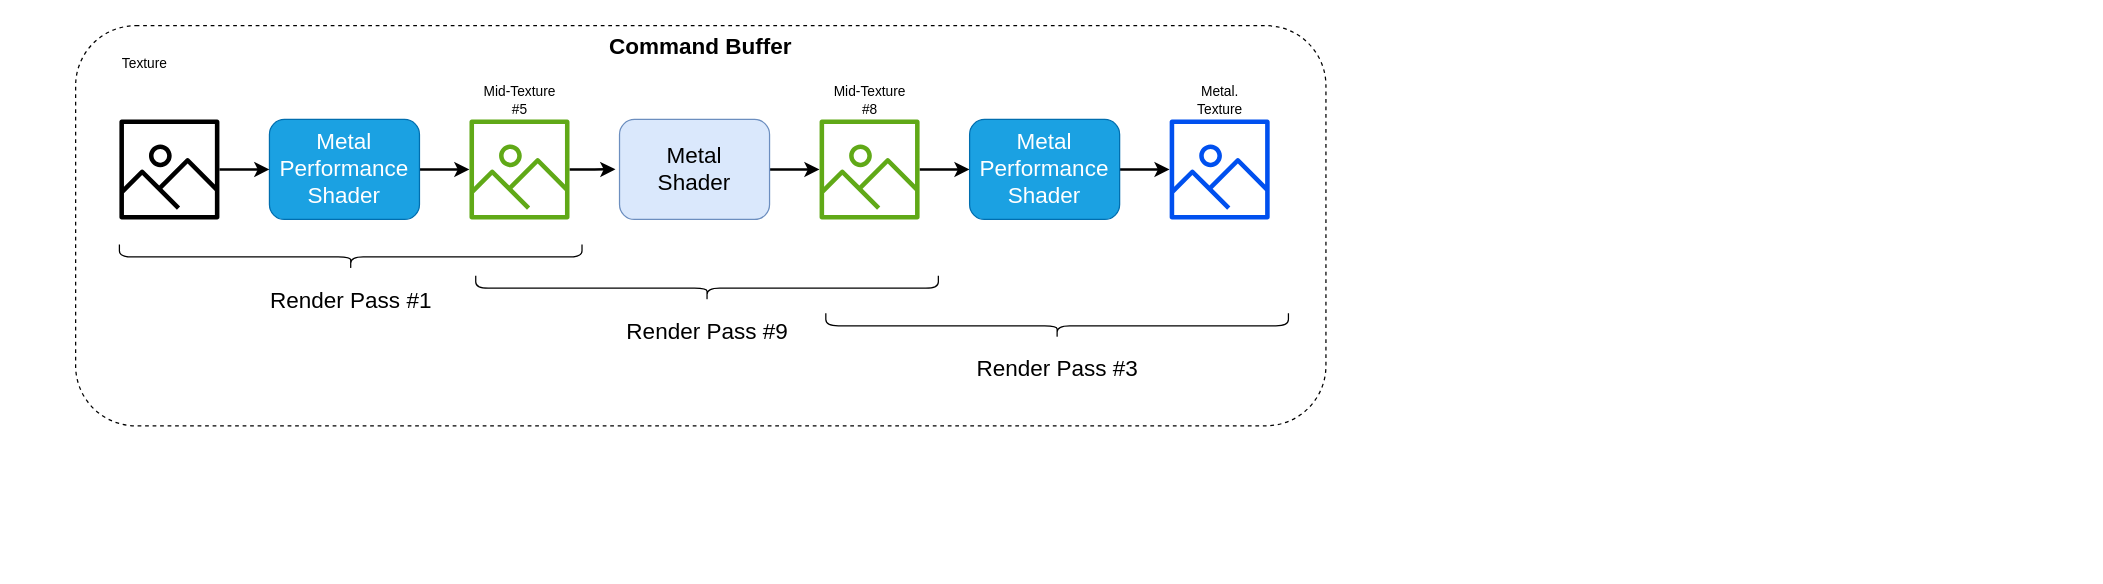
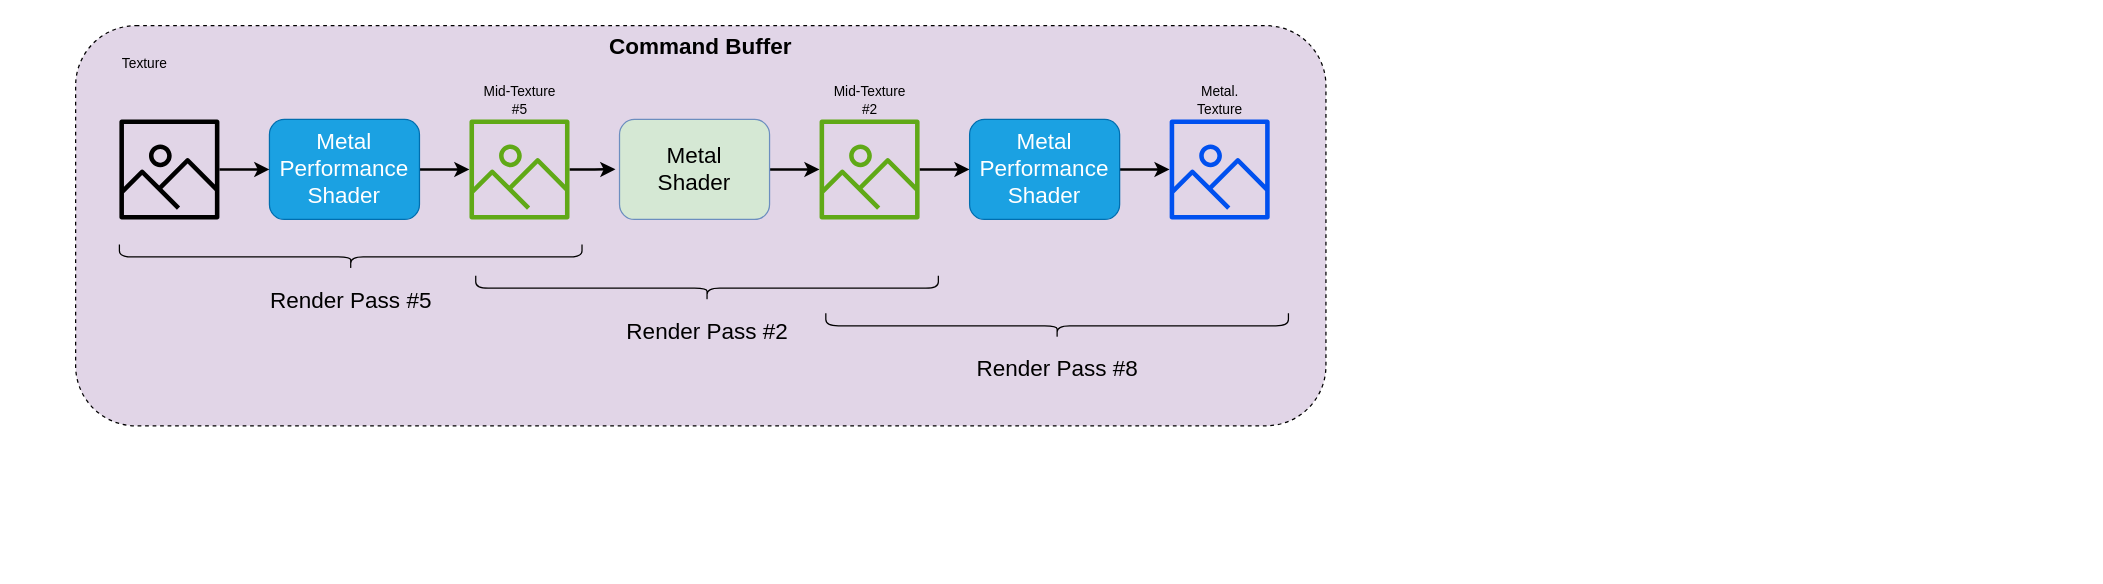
- <mxCell id="2" value="Command Buffer" style="rounded=1;whiteSpace=wrap;html=1;fontStyle=1;verticalAlign=top;fontSize=18;dashed=1;" vertex="1" parent="1"><mxGeometry x="60" width="1000" height="320" as="geometry" y="20" /></mxCell>
+ <mxCell id="2" value="Command Buffer" style="rounded=1;whiteSpace=wrap;html=1;fontStyle=1;verticalAlign=top;fontSize=18;dashed=1;fillColor=#e1d5e7;" vertex="1" parent="1"><mxGeometry x="60" width="1000" height="320" as="geometry" y="20" /></mxCell>
- <mxCell id="25" value="Mid-Texture&lt;br style=&quot;border-color: var(--border-color);&quot;&gt;#8" style="text;html=1;align=center;verticalAlign=middle;resizable=0;points=[];autosize=1;strokeColor=none;fillColor=none;fontSize=11;fontFamily=Helvetica;fontColor=default;" vertex="1" parent="1"><mxGeometry x="655" y="60" width="80" height="40" as="geometry" /></mxCell>
+ <mxCell id="25" value="Mid-Texture&lt;br style=&quot;border-color: var(--border-color);&quot;&gt;#2" style="text;html=1;align=center;verticalAlign=middle;resizable=0;points=[];autosize=1;strokeColor=none;fillColor=none;fontSize=11;fontFamily=Helvetica;fontColor=default;" vertex="1" parent="1"><mxGeometry x="655" y="60" width="80" height="40" as="geometry" /></mxCell>
- <mxCell id="21" value="Metal&lt;br&gt;Shader" style="rounded=1;whiteSpace=wrap;html=1;fontSize=18;fillColor=#dae8fc;strokeColor=#6c8ebf;" vertex="1" parent="1"><mxGeometry x="495" y="95" width="120" height="80" as="geometry" /></mxCell>
+ <mxCell id="21" value="Metal&lt;br&gt;Shader" style="rounded=1;whiteSpace=wrap;html=1;fontSize=18;fillColor=#d5e8d4;strokeColor=#6c8ebf;" vertex="1" parent="1"><mxGeometry x="495" y="95" width="120" height="80" as="geometry" /></mxCell>
- <mxCell id="5" value="Render Pass #1" style="text;html=1;align=center;verticalAlign=middle;resizable=0;points=[];autosize=1;strokeColor=none;fillColor=none;fontSize=18;" vertex="1" parent="3"><mxGeometry x="110" y="25" width="150" height="40" as="geometry" /></mxCell>
+ <mxCell id="5" value="Render Pass #5" style="text;html=1;align=center;verticalAlign=middle;resizable=0;points=[];autosize=1;strokeColor=none;fillColor=none;fontSize=18;" vertex="1" parent="3"><mxGeometry x="110" y="25" width="150" height="40" as="geometry" /></mxCell>
- <mxCell id="8" value="Render Pass #9" style="text;html=1;align=center;verticalAlign=middle;resizable=0;points=[];autosize=1;strokeColor=none;fillColor=none;fontSize=18;" vertex="1" parent="6"><mxGeometry x="110" y="25" width="150" height="40" as="geometry" /></mxCell>
+ <mxCell id="8" value="Render Pass #2" style="text;html=1;align=center;verticalAlign=middle;resizable=0;points=[];autosize=1;strokeColor=none;fillColor=none;fontSize=18;" vertex="1" parent="6"><mxGeometry x="110" y="25" width="150" height="40" as="geometry" /></mxCell>
- <mxCell id="11" value="Render Pass #3" style="text;html=1;align=center;verticalAlign=middle;resizable=0;points=[];autosize=1;strokeColor=none;fillColor=none;fontSize=18;" vertex="1" parent="9"><mxGeometry x="110" y="25" width="150" height="40" as="geometry" /></mxCell>
+ <mxCell id="11" value="Render Pass #8" style="text;html=1;align=center;verticalAlign=middle;resizable=0;points=[];autosize=1;strokeColor=none;fillColor=none;fontSize=18;" vertex="1" parent="9"><mxGeometry x="110" y="25" width="150" height="40" as="geometry" /></mxCell>
